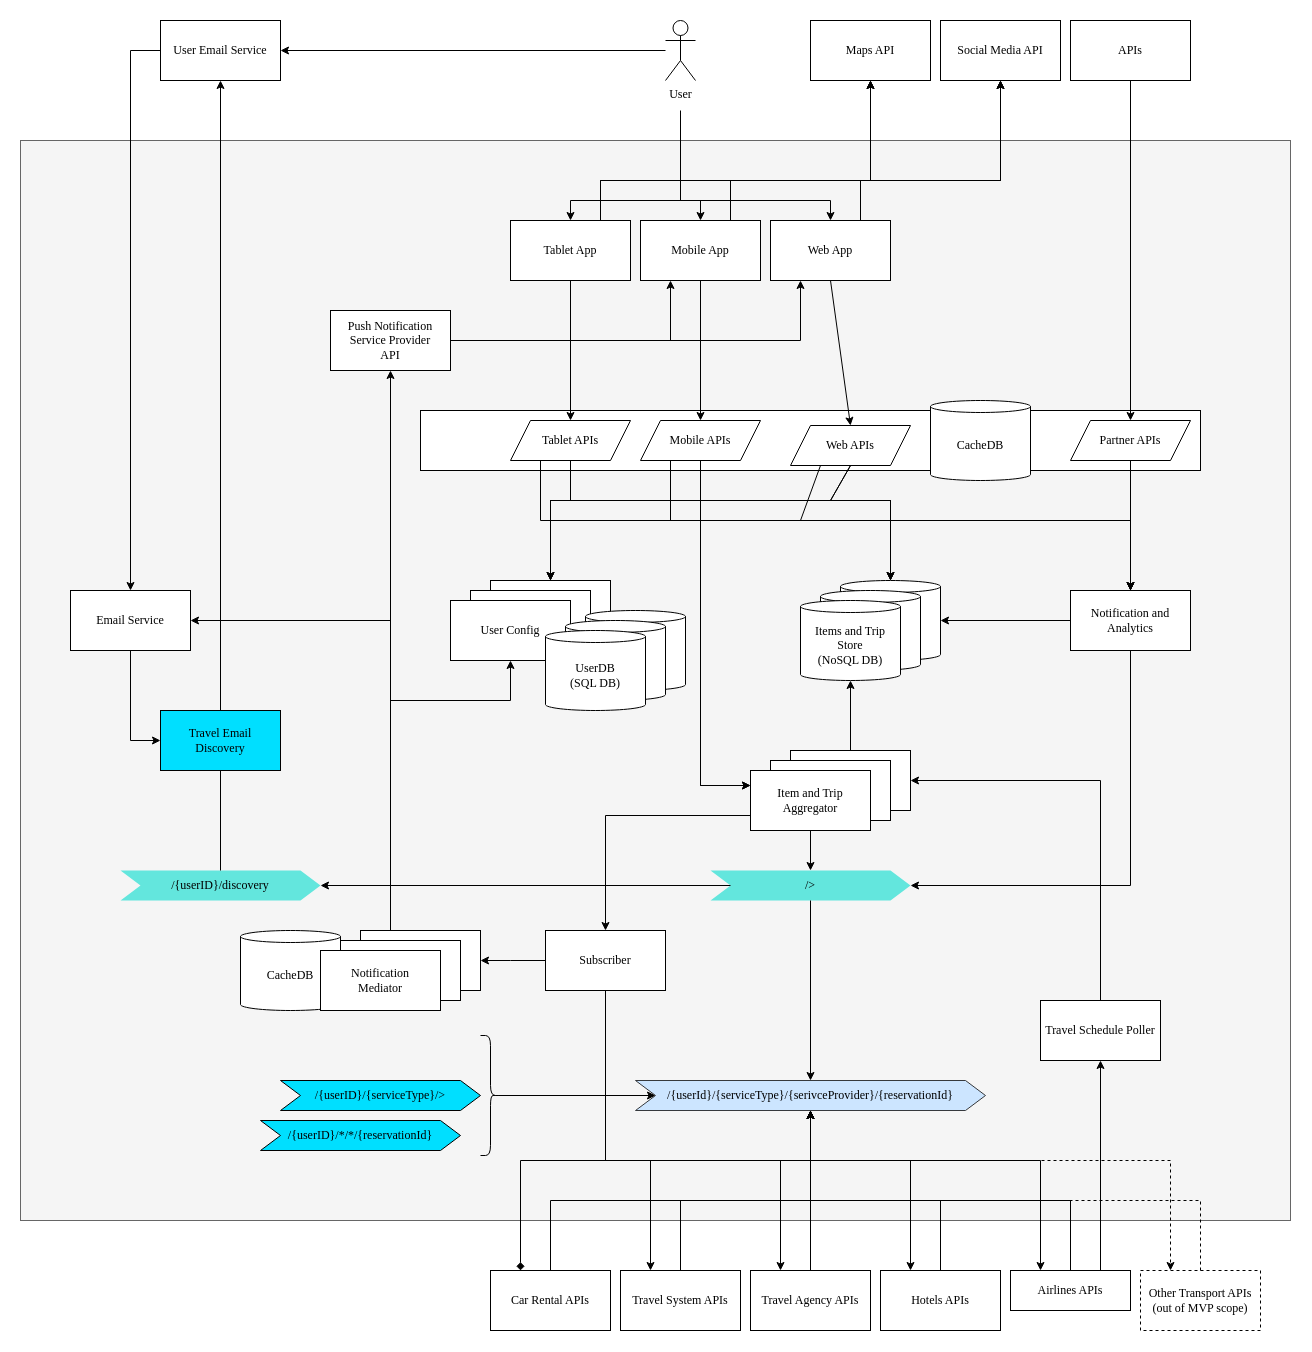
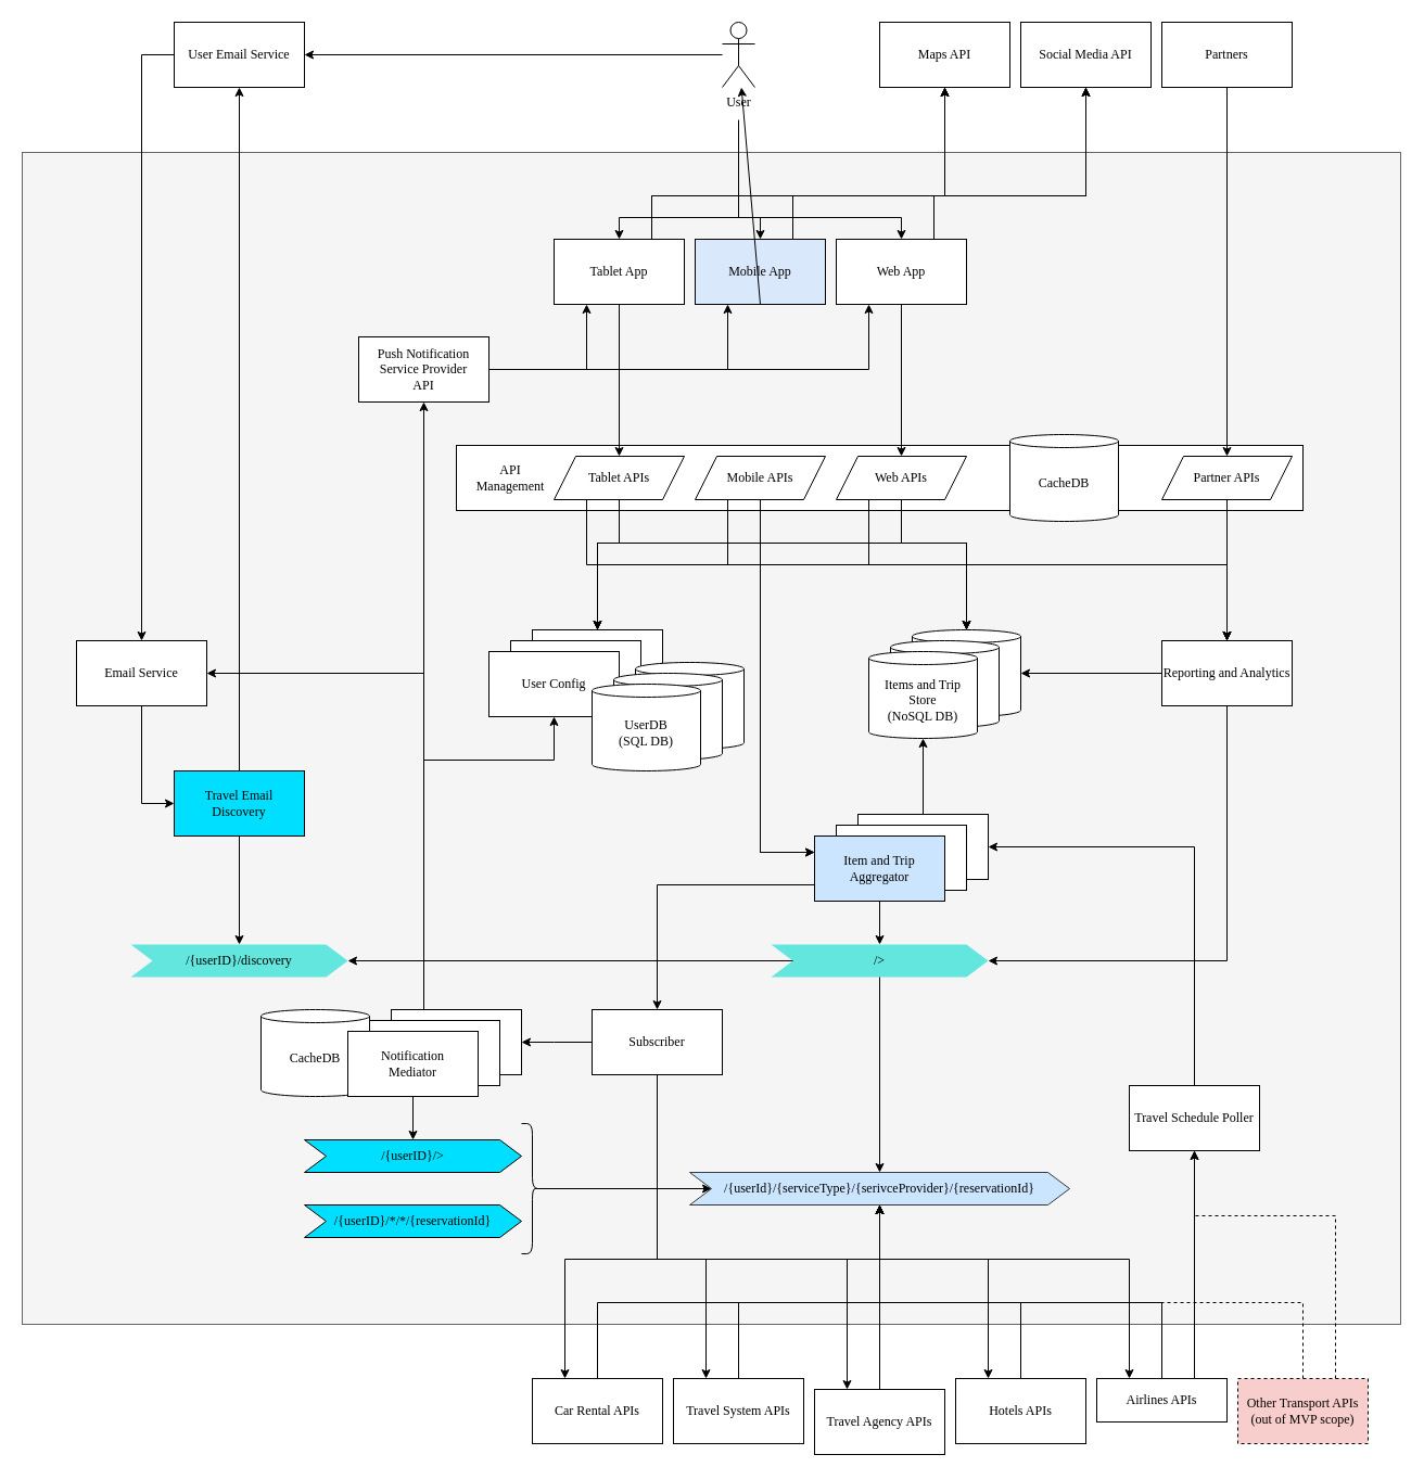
- <mxCell id="10" value="&lt;font data-font-src=&quot;https://fonts.googleapis.com/css?family=Atkinson+Hyperlegible&quot; face=&quot;Atkinson Hyperlegible&quot;&gt;APIs&lt;/font&gt;" style="rounded=0;whiteSpace=wrap;html=1;" parent="1" vertex="1"><mxGeometry x="1070" y="20" width="120" height="60" as="geometry" /></mxCell>
+ <mxCell id="10" value="&lt;font data-font-src=&quot;https://fonts.googleapis.com/css?family=Atkinson+Hyperlegible&quot; face=&quot;Atkinson Hyperlegible&quot;&gt;Partners&lt;/font&gt;" style="rounded=0;whiteSpace=wrap;html=1;" parent="1" vertex="1"><mxGeometry x="1070" y="20" width="120" height="60" as="geometry" /></mxCell>
- <mxCell id="7" value="&lt;font data-font-src=&quot;https://fonts.googleapis.com/css?family=Atkinson+Hyperlegible&quot; face=&quot;Atkinson Hyperlegible&quot;&gt;Mobile App&lt;/font&gt;" style="rounded=0;whiteSpace=wrap;html=1;" parent="1" vertex="1"><mxGeometry x="640" y="220" width="120" height="60" as="geometry" /></mxCell>
+ <mxCell id="7" value="&lt;font data-font-src=&quot;https://fonts.googleapis.com/css?family=Atkinson+Hyperlegible&quot; face=&quot;Atkinson Hyperlegible&quot;&gt;Mobile App&lt;/font&gt;" style="rounded=0;whiteSpace=wrap;html=1;fillColor=#dae8fc;" parent="1" vertex="1"><mxGeometry x="640" y="220" width="120" height="60" as="geometry" /></mxCell>
+ <mxCell id="96" value="" style="endArrow=classic;html=1;rounded=0;strokeColor=#000000;fontFamily=Atkinson Hyperlegible;fontSource=https%3A%2F%2Ffonts.googleapis.com%2Fcss%3Ffamily%3DAtkinson%2BHyperlegible;exitX=1;exitY=0.5;exitDx=0;exitDy=0;entryX=0.25;entryY=1;entryDx=0;entryDy=0;" parent="1" source="17" target="8" edge="1"><mxGeometry width="50" height="50" relative="1" as="geometry"><mxPoint x="495" y="350" as="sourcePoint" /><mxPoint x="545" y="300" as="targetPoint" /><Array as="points"><mxPoint x="540" y="340" /></Array></mxGeometry></mxCell>
- <mxCell id="82" value="" style="endArrow=classic;html=1;rounded=0;strokeColor=#000000;fontFamily=Atkinson Hyperlegible;fontSource=https%3A%2F%2Ffonts.googleapis.com%2Fcss%3Ffamily%3DAtkinson%2BHyperlegible;exitX=0.5;exitY=1;exitDx=0;exitDy=0;entryX=0.5;entryY=0;entryDx=0;entryDy=0;" parent="1" source="7" target="12" edge="1"><mxGeometry width="50" height="50" relative="1" as="geometry"><mxPoint x="670" y="340" as="sourcePoint" /><mxPoint x="720" y="290" as="targetPoint" /></mxGeometry></mxCell>
+ <mxCell id="82" value="" style="endArrow=classic;html=1;rounded=0;strokeColor=#000000;fontFamily=Atkinson Hyperlegible;fontSource=https%3A%2F%2Ffonts.googleapis.com%2Fcss%3Ffamily%3DAtkinson%2BHyperlegible;exitX=0.5;exitY=1;exitDx=0;exitDy=0;" parent="1" source="7" target="4" edge="1"><mxGeometry width="50" height="50" relative="1" as="geometry"><mxPoint x="670" y="340" as="sourcePoint" /><mxPoint x="720" y="290" as="targetPoint" /></mxGeometry></mxCell>
+ <mxCell id="16" value="&lt;font data-font-src=&quot;https://fonts.googleapis.com/css?family=Atkinson+Hyperlegible&quot; face=&quot;Atkinson Hyperlegible&quot;&gt;API Management&lt;/font&gt;" style="text;html=1;strokeColor=none;fillColor=none;align=center;verticalAlign=middle;whiteSpace=wrap;rounded=0;" parent="1" vertex="1"><mxGeometry x="430" y="420" width="80" height="40" as="geometry" /></mxCell>
- <mxCell id="13" value="&lt;font data-font-src=&quot;https://fonts.googleapis.com/css?family=Atkinson+Hyperlegible&quot; face=&quot;Atkinson Hyperlegible&quot;&gt;Web APIs&lt;/font&gt;" style="shape=parallelogram;perimeter=parallelogramPerimeter;whiteSpace=wrap;html=1;fixedSize=1;" parent="1" vertex="1"><mxGeometry x="790" y="425" width="120" height="40" as="geometry" /></mxCell>
+ <mxCell id="13" value="&lt;font data-font-src=&quot;https://fonts.googleapis.com/css?family=Atkinson+Hyperlegible&quot; face=&quot;Atkinson Hyperlegible&quot;&gt;Web APIs&lt;/font&gt;" style="shape=parallelogram;perimeter=parallelogramPerimeter;whiteSpace=wrap;html=1;fixedSize=1;" parent="1" vertex="1"><mxGeometry x="770" y="420" width="120" height="40" as="geometry" /></mxCell>
- <mxCell id="18" value="&lt;font data-font-src=&quot;https://fonts.googleapis.com/css?family=Atkinson+Hyperlegible&quot; face=&quot;Atkinson Hyperlegible&quot;&gt;Notification and Analytics&lt;/font&gt;" style="rounded=0;whiteSpace=wrap;html=1;" parent="1" vertex="1"><mxGeometry x="1070" y="590" width="120" height="60" as="geometry" /></mxCell>
+ <mxCell id="18" value="&lt;font data-font-src=&quot;https://fonts.googleapis.com/css?family=Atkinson+Hyperlegible&quot; face=&quot;Atkinson Hyperlegible&quot;&gt;Reporting and Analytics&lt;/font&gt;" style="rounded=0;whiteSpace=wrap;html=1;" parent="1" vertex="1"><mxGeometry x="1070" y="590" width="120" height="60" as="geometry" /></mxCell>
- <mxCell id="24" value="&lt;font data-font-src=&quot;https://fonts.googleapis.com/css?family=Atkinson+Hyperlegible&quot; face=&quot;Atkinson Hyperlegible&quot;&gt;Item and Trip Aggregator&lt;/font&gt;" style="rounded=0;whiteSpace=wrap;html=1;" parent="1" vertex="1"><mxGeometry x="750" y="770" width="120" height="60" as="geometry" /></mxCell>
+ <mxCell id="24" value="&lt;font data-font-src=&quot;https://fonts.googleapis.com/css?family=Atkinson+Hyperlegible&quot; face=&quot;Atkinson Hyperlegible&quot;&gt;Item and Trip Aggregator&lt;/font&gt;" style="rounded=0;whiteSpace=wrap;html=1;fillColor=#cce5ff;" parent="1" vertex="1"><mxGeometry x="750" y="770" width="120" height="60" as="geometry" /></mxCell>
- <mxCell id="91" value="" style="endArrow=none;html=1;rounded=0;strokeColor=#000000;fontFamily=Atkinson Hyperlegible;fontSource=https%3A%2F%2Ffonts.googleapis.com%2Fcss%3Ffamily%3DAtkinson%2BHyperlegible;exitX=0.5;exitY=1;exitDx=0;exitDy=0;entryX=0.5;entryY=0;entryDx=0;entryDy=0;" parent="1" source="49" target="33" edge="1"><mxGeometry width="50" height="50" relative="1" as="geometry"><mxPoint x="580" y="660" as="sourcePoint" /><mxPoint x="630" y="610" as="targetPoint" /></mxGeometry></mxCell>
+ <mxCell id="91" value="" style="endArrow=classic;html=1;rounded=0;strokeColor=#000000;fontFamily=Atkinson Hyperlegible;fontSource=https%3A%2F%2Ffonts.googleapis.com%2Fcss%3Ffamily%3DAtkinson%2BHyperlegible;exitX=0.5;exitY=1;exitDx=0;exitDy=0;entryX=0.5;entryY=0;entryDx=0;entryDy=0;" parent="1" source="49" target="33" edge="1"><mxGeometry width="50" height="50" relative="1" as="geometry"><mxPoint x="580" y="660" as="sourcePoint" /><mxPoint x="630" y="610" as="targetPoint" /></mxGeometry></mxCell>
+ <mxCell id="50" value="" style="endArrow=classic;html=1;rounded=0;fontFamily=Atkinson Hyperlegible;fontSource=https%3A%2F%2Ffonts.googleapis.com%2Fcss%3Ffamily%3DAtkinson%2BHyperlegible;exitX=0.5;exitY=1;exitDx=0;exitDy=0;entryX=0.5;entryY=0;entryDx=0;entryDy=0;" parent="1" source="36" target="37" edge="1"><mxGeometry width="50" height="50" relative="1" as="geometry"><mxPoint x="510" y="1060" as="sourcePoint" /><mxPoint x="560" y="1010" as="targetPoint" /></mxGeometry></mxCell>
+ <mxCell id="37" value="&lt;font data-font-src=&quot;https://fonts.googleapis.com/css?family=Atkinson+Hyperlegible&quot; face=&quot;Atkinson Hyperlegible&quot;&gt;/{userID}/&amp;gt;&lt;/font&gt;" style="shape=step;perimeter=stepPerimeter;whiteSpace=wrap;html=1;fixedSize=1;fillColor=#00dfff;strokeColor=default;" parent="1" vertex="1"><mxGeometry x="280" y="1050" width="200" height="30" as="geometry" /></mxCell>
- <mxCell id="38" value="&lt;font data-font-src=&quot;https://fonts.googleapis.com/css?family=Atkinson+Hyperlegible&quot; face=&quot;Atkinson Hyperlegible&quot;&gt;/{userID}/{serviceType}/&amp;gt;&lt;/font&gt;" style="shape=step;perimeter=stepPerimeter;whiteSpace=wrap;html=1;fixedSize=1;fillColor=#00dfff;strokeColor=default;" parent="1" vertex="1"><mxGeometry x="280" y="1080" width="200" height="30" as="geometry" /></mxCell>
+ <mxCell id="62" value="" style="endArrow=classic;html=1;rounded=0;dashed=1;fontFamily=Atkinson Hyperlegible;fontSource=https%3A%2F%2Ffonts.googleapis.com%2Fcss%3Ffamily%3DAtkinson%2BHyperlegible;exitX=0.75;exitY=0;exitDx=0;exitDy=0;entryX=0.5;entryY=1;entryDx=0;entryDy=0;" parent="1" source="46" target="47" edge="1"><mxGeometry width="50" height="50" relative="1" as="geometry"><mxPoint x="820" y="1160" as="sourcePoint" /><mxPoint x="870" y="1110" as="targetPoint" /><Array as="points"><mxPoint x="1230" y="1120" /><mxPoint x="1100" y="1120" /></Array></mxGeometry></mxCell>
- <mxCell id="39" value="&lt;font data-font-src=&quot;https://fonts.googleapis.com/css?family=Atkinson+Hyperlegible&quot; face=&quot;Atkinson Hyperlegible&quot;&gt;/{userID}/*/*/{reservationId}&lt;/font&gt;" style="shape=step;perimeter=stepPerimeter;whiteSpace=wrap;html=1;fixedSize=1;fillColor=#00dfff;strokeColor=default;" parent="1" vertex="1"><mxGeometry x="260" y="1120" width="200" height="30" as="geometry" /></mxCell>
+ <mxCell id="39" value="&lt;font data-font-src=&quot;https://fonts.googleapis.com/css?family=Atkinson+Hyperlegible&quot; face=&quot;Atkinson Hyperlegible&quot;&gt;/{userID}/*/*/{reservationId}&lt;/font&gt;" style="shape=step;perimeter=stepPerimeter;whiteSpace=wrap;html=1;fixedSize=1;fillColor=#00dfff;strokeColor=default;" parent="1" vertex="1"><mxGeometry x="280" y="1110" width="200" height="30" as="geometry" /></mxCell>
- <mxCell id="70" value="" style="endArrow=classic;html=1;rounded=0;fontFamily=Atkinson Hyperlegible;fontSource=https%3A%2F%2Ffonts.googleapis.com%2Fcss%3Ffamily%3DAtkinson%2BHyperlegible;exitX=0.5;exitY=1;exitDx=0;exitDy=0;entryX=0.25;entryY=0;entryDx=0;entryDy=0;dashed=1;" parent="1" source="31" target="46" edge="1"><mxGeometry width="50" height="50" relative="1" as="geometry"><mxPoint x="710" y="1130" as="sourcePoint" /><mxPoint x="760" y="1080" as="targetPoint" /><Array as="points"><mxPoint x="605" y="1160" /><mxPoint x="1170" y="1160" /></Array></mxGeometry></mxCell>
- <mxCell id="65" value="" style="endArrow=diamond;html=1;rounded=0;fontFamily=Atkinson Hyperlegible;fontSource=https%3A%2F%2Ffonts.googleapis.com%2Fcss%3Ffamily%3DAtkinson%2BHyperlegible;exitX=0.5;exitY=1;exitDx=0;exitDy=0;entryX=0.25;entryY=0;entryDx=0;entryDy=0;" parent="1" source="31" target="43" edge="1"><mxGeometry width="50" height="50" relative="1" as="geometry"><mxPoint x="710" y="1130" as="sourcePoint" /><mxPoint x="760" y="1080" as="targetPoint" /><Array as="points"><mxPoint x="605" y="1160" /><mxPoint x="520" y="1160" /></Array></mxGeometry></mxCell>
+ <mxCell id="65" value="" style="endArrow=classic;html=1;rounded=0;fontFamily=Atkinson Hyperlegible;fontSource=https%3A%2F%2Ffonts.googleapis.com%2Fcss%3Ffamily%3DAtkinson%2BHyperlegible;exitX=0.5;exitY=1;exitDx=0;exitDy=0;entryX=0.25;entryY=0;entryDx=0;entryDy=0;" parent="1" source="31" target="43" edge="1"><mxGeometry width="50" height="50" relative="1" as="geometry"><mxPoint x="710" y="1130" as="sourcePoint" /><mxPoint x="760" y="1080" as="targetPoint" /><Array as="points"><mxPoint x="605" y="1160" /><mxPoint x="520" y="1160" /></Array></mxGeometry></mxCell>
- <mxCell id="41" value="Travel Agency APIs" style="rounded=0;whiteSpace=wrap;html=1;fontFamily=Atkinson Hyperlegible;fontSource=https%3A%2F%2Ffonts.googleapis.com%2Fcss%3Ffamily%3DAtkinson%2BHyperlegible;" parent="1" vertex="1"><mxGeometry x="750" y="1270" width="120" height="60" as="geometry" /></mxCell>
+ <mxCell id="41" value="Travel Agency APIs" style="rounded=0;whiteSpace=wrap;html=1;fontFamily=Atkinson Hyperlegible;fontSource=https%3A%2F%2Ffonts.googleapis.com%2Fcss%3Ffamily%3DAtkinson%2BHyperlegible;" parent="1" vertex="1"><mxGeometry x="750" y="1280" width="120" height="60" as="geometry" /></mxCell>
- <mxCell id="46" value="Other Transport APIs (out of MVP scope)" style="rounded=0;whiteSpace=wrap;html=1;fontFamily=Atkinson Hyperlegible;fontSource=https%3A%2F%2Ffonts.googleapis.com%2Fcss%3Ffamily%3DAtkinson%2BHyperlegible;dashed=1;" parent="1" vertex="1"><mxGeometry x="1140" y="1270" width="120" height="60" as="geometry" /></mxCell>
+ <mxCell id="46" value="Other Transport APIs (out of MVP scope)" style="rounded=0;whiteSpace=wrap;html=1;fontFamily=Atkinson Hyperlegible;fontSource=https%3A%2F%2Ffonts.googleapis.com%2Fcss%3Ffamily%3DAtkinson%2BHyperlegible;dashed=1;fillColor=#f8cecc;" parent="1" vertex="1"><mxGeometry x="1140" y="1270" width="120" height="60" as="geometry" /></mxCell>
